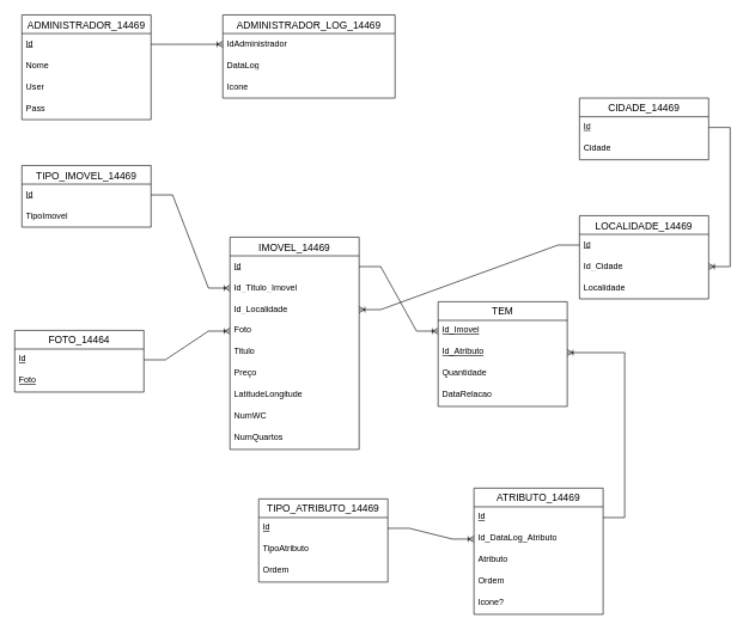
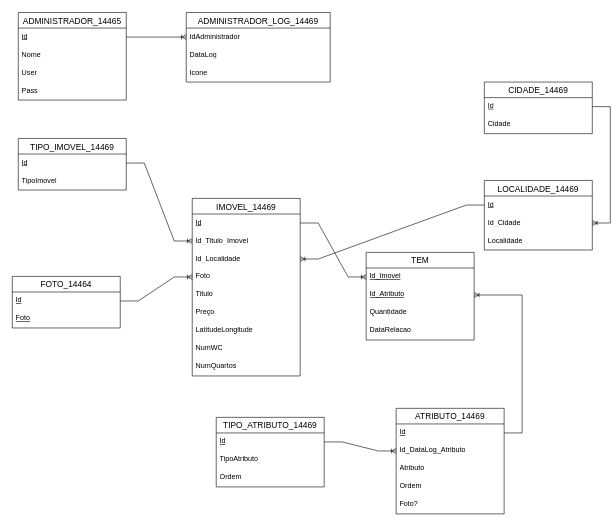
- <mxCell id="2" value="ADMINISTRADOR_14469" style="swimlane;fontStyle=0;childLayout=stackLayout;horizontal=1;startSize=26;horizontalStack=0;resizeParent=1;resizeParentMax=0;resizeLast=0;collapsible=1;marginBottom=0;align=center;fontSize=14;" vertex="1" parent="1"><mxGeometry x="30" y="20" width="180" height="146" as="geometry" /></mxCell>
+ <mxCell id="2" value="ADMINISTRADOR_14465" style="swimlane;fontStyle=0;childLayout=stackLayout;horizontal=1;startSize=26;horizontalStack=0;resizeParent=1;resizeParentMax=0;resizeLast=0;collapsible=1;marginBottom=0;align=center;fontSize=14;" vertex="1" parent="1"><mxGeometry x="30" y="20" width="180" height="146" as="geometry" /></mxCell>
- <mxCell id="36" value="Icone?" style="text;strokeColor=none;fillColor=none;spacingLeft=4;spacingRight=4;overflow=hidden;rotatable=0;points=[[0,0.5],[1,0.5]];portConstraint=eastwest;fontSize=12;whiteSpace=wrap;html=1;" vertex="1" parent="31"><mxGeometry y="146" width="180" height="30" as="geometry" /></mxCell>
+ <mxCell id="36" value="Foto?" style="text;strokeColor=none;fillColor=none;spacingLeft=4;spacingRight=4;overflow=hidden;rotatable=0;points=[[0,0.5],[1,0.5]];portConstraint=eastwest;fontSize=12;whiteSpace=wrap;html=1;" vertex="1" parent="31"><mxGeometry y="146" width="180" height="30" as="geometry" /></mxCell>
